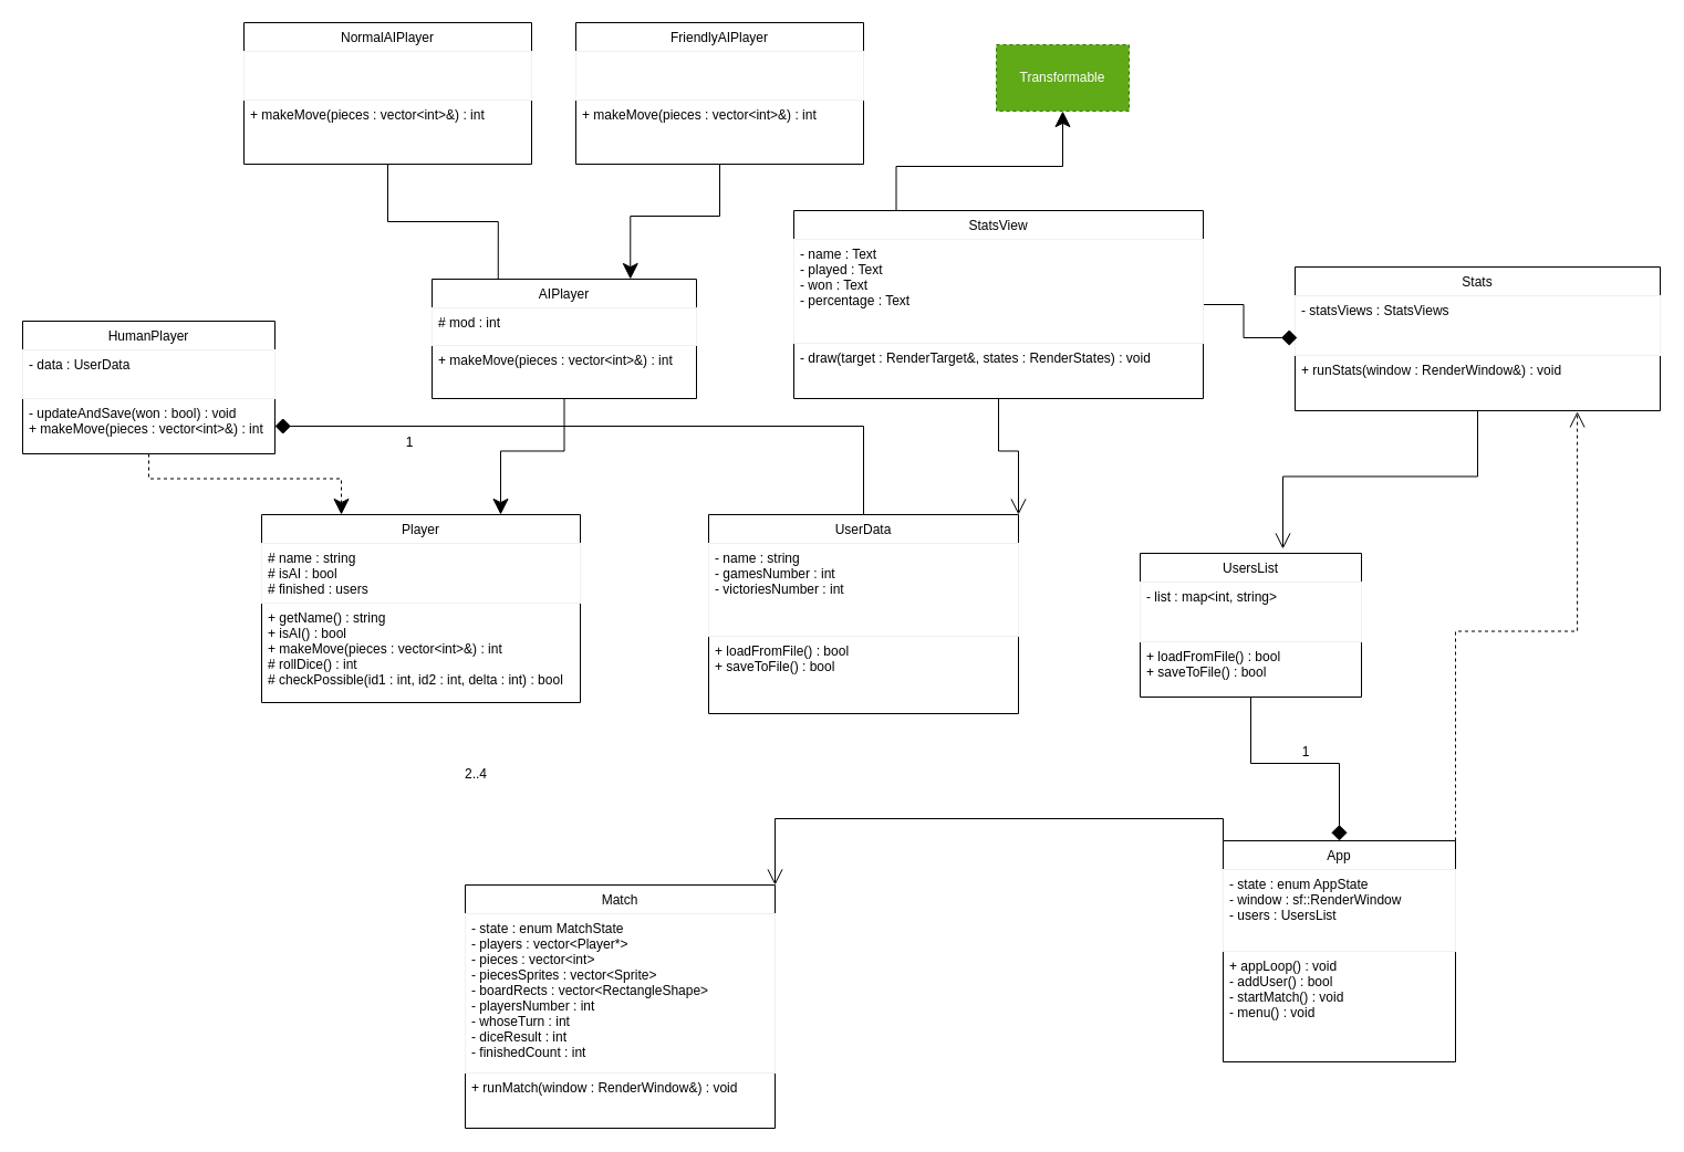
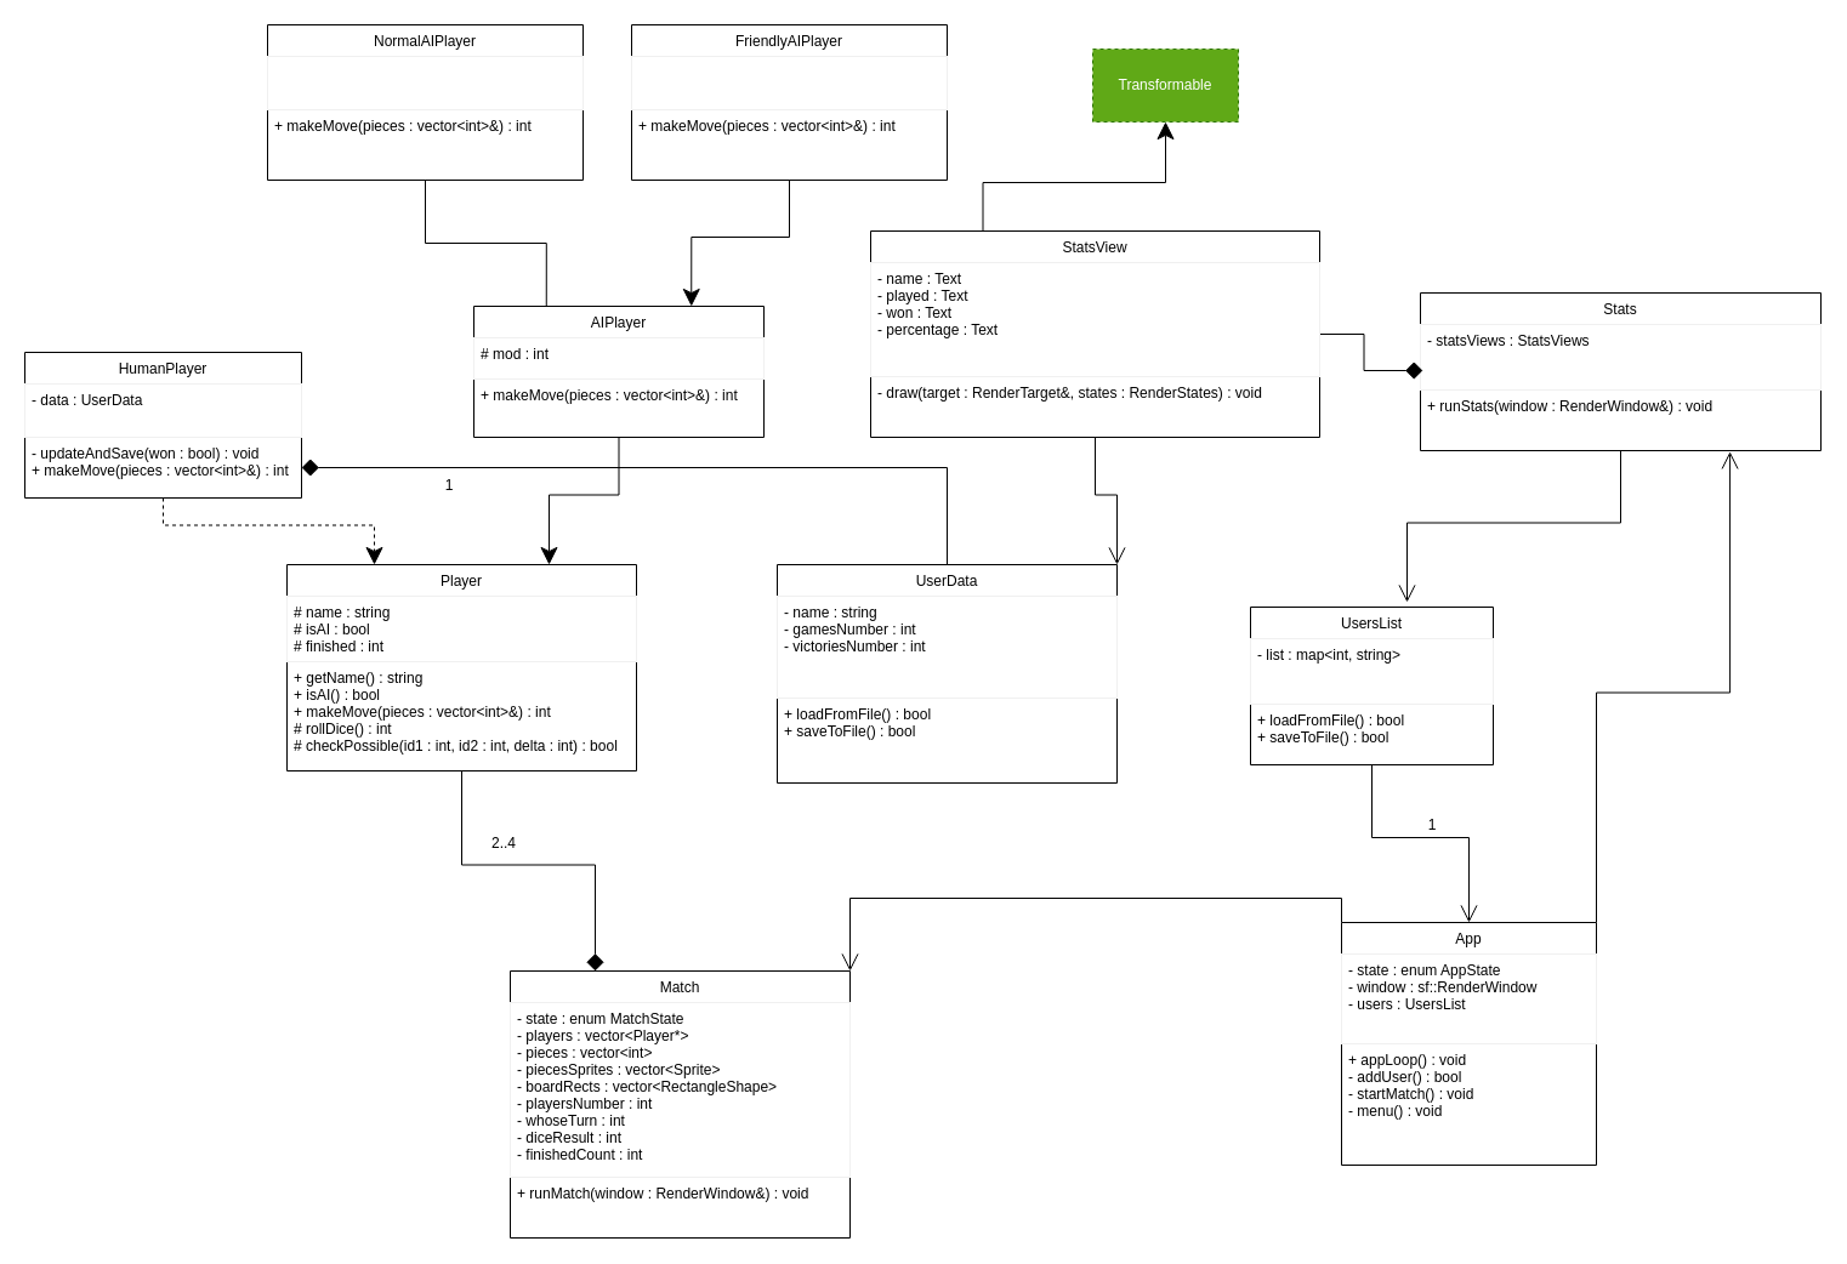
- <mxCell id="4" value="# name : string&#10;# isAI : bool&#10;# finished : users" style="text;fillColor=none;align=left;verticalAlign=top;spacingLeft=4;spacingRight=4;overflow=hidden;rotatable=0;points=[[0,0.5],[1,0.5]];portConstraint=eastwest;strokeColor=#f0f0f0;" parent="3" vertex="1"><mxGeometry y="26" width="288" height="54" as="geometry" /></mxCell>
+ <mxCell id="4" value="# name : string&#10;# isAI : bool&#10;# finished : int" style="text;fillColor=none;align=left;verticalAlign=top;spacingLeft=4;spacingRight=4;overflow=hidden;rotatable=0;points=[[0,0.5],[1,0.5]];portConstraint=eastwest;strokeColor=#f0f0f0;" parent="3" vertex="1"><mxGeometry y="26" width="288" height="54" as="geometry" /></mxCell>
- <mxCell id="14" style="edgeStyle=orthogonalEdgeStyle;rounded=0;orthogonalLoop=1;jettySize=auto;html=1;exitX=1;exitY=0;exitDx=0;exitDy=0;entryX=0.773;entryY=1.017;entryDx=0;entryDy=0;entryPerimeter=0;startArrow=none;startFill=0;endArrow=open;endFill=0;endSize=12;dashed=1;" parent="1" source="16" target="41" edge="1"><mxGeometry relative="1" as="geometry" /></mxCell>
+ <mxCell id="14" style="edgeStyle=orthogonalEdgeStyle;rounded=0;orthogonalLoop=1;jettySize=auto;html=1;exitX=1;exitY=0;exitDx=0;exitDy=0;entryX=0.773;entryY=1.017;entryDx=0;entryDy=0;entryPerimeter=0;startArrow=none;startFill=0;endArrow=open;endFill=0;endSize=12;" parent="1" source="16" target="41" edge="1"><mxGeometry relative="1" as="geometry" /></mxCell>
- <mxCell id="49" value="2..4" style="text;html=1;strokeColor=none;fillColor=none;align=center;verticalAlign=middle;whiteSpace=wrap;rounded=0;" parent="1" vertex="1"><mxGeometry x="410" y="690" width="40" height="20" as="geometry" /></mxCell>
+ <mxCell id="49" value="2..4" style="text;html=1;strokeColor=none;fillColor=none;align=center;verticalAlign=middle;whiteSpace=wrap;rounded=0;" parent="1" vertex="1"><mxGeometry x="395" y="685" width="40" height="20" as="geometry" /></mxCell>
+ <mxCell id="2" style="edgeStyle=orthogonalEdgeStyle;rounded=0;orthogonalLoop=1;jettySize=auto;html=1;entryX=0.25;entryY=0;entryDx=0;entryDy=0;startArrow=none;startFill=0;endArrow=diamond;endFill=1;endSize=12;" parent="1" source="3" target="19" edge="1"><mxGeometry relative="1" as="geometry" /></mxCell>
- <mxCell id="26" style="edgeStyle=orthogonalEdgeStyle;rounded=0;orthogonalLoop=1;jettySize=auto;html=1;entryX=0.5;entryY=0;entryDx=0;entryDy=0;startArrow=none;startFill=0;endArrow=diamond;endFill=1;endSize=12;" parent="1" source="27" target="16" edge="1"><mxGeometry relative="1" as="geometry" /></mxCell>
+ <mxCell id="26" style="edgeStyle=orthogonalEdgeStyle;rounded=0;orthogonalLoop=1;jettySize=auto;html=1;entryX=0.5;entryY=0;entryDx=0;entryDy=0;startArrow=none;startFill=0;endArrow=open;endFill=1;endSize=12;" parent="1" source="27" target="16" edge="1"><mxGeometry relative="1" as="geometry" /></mxCell>
